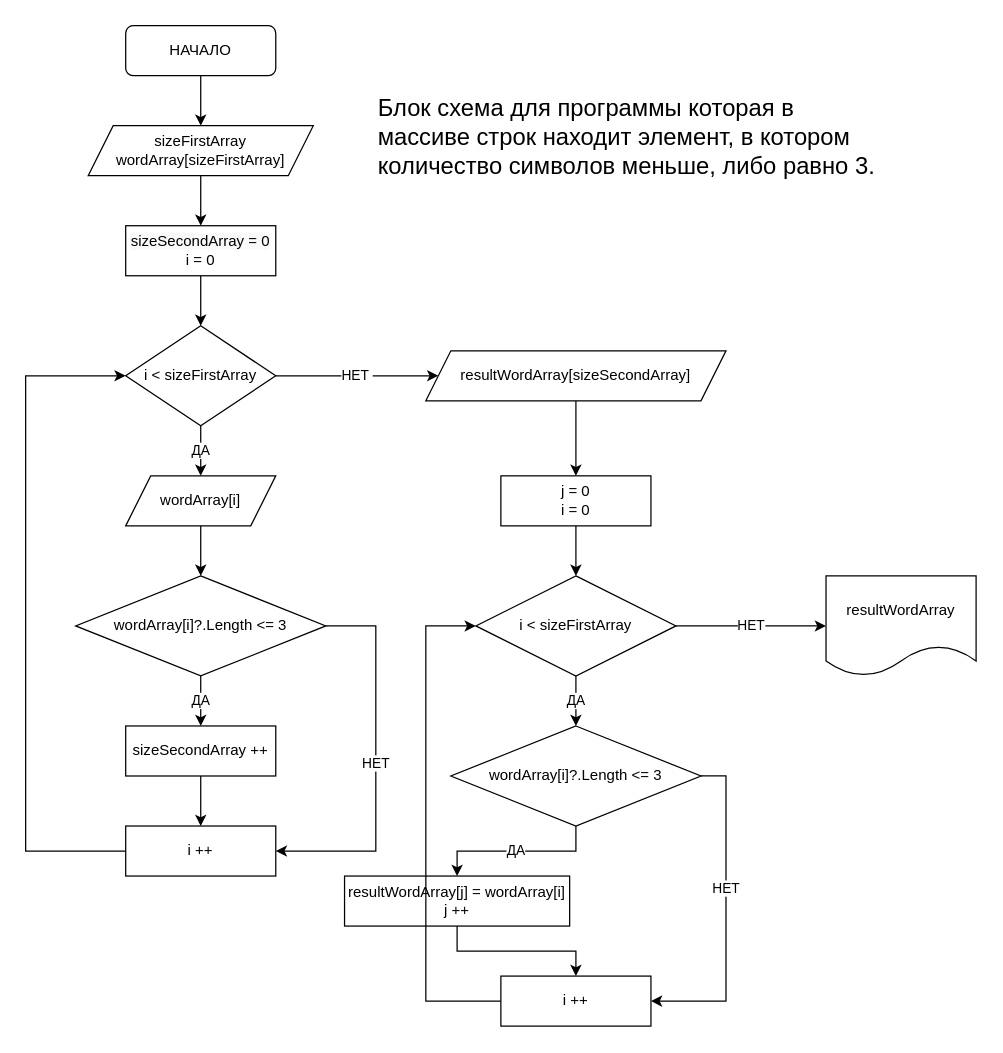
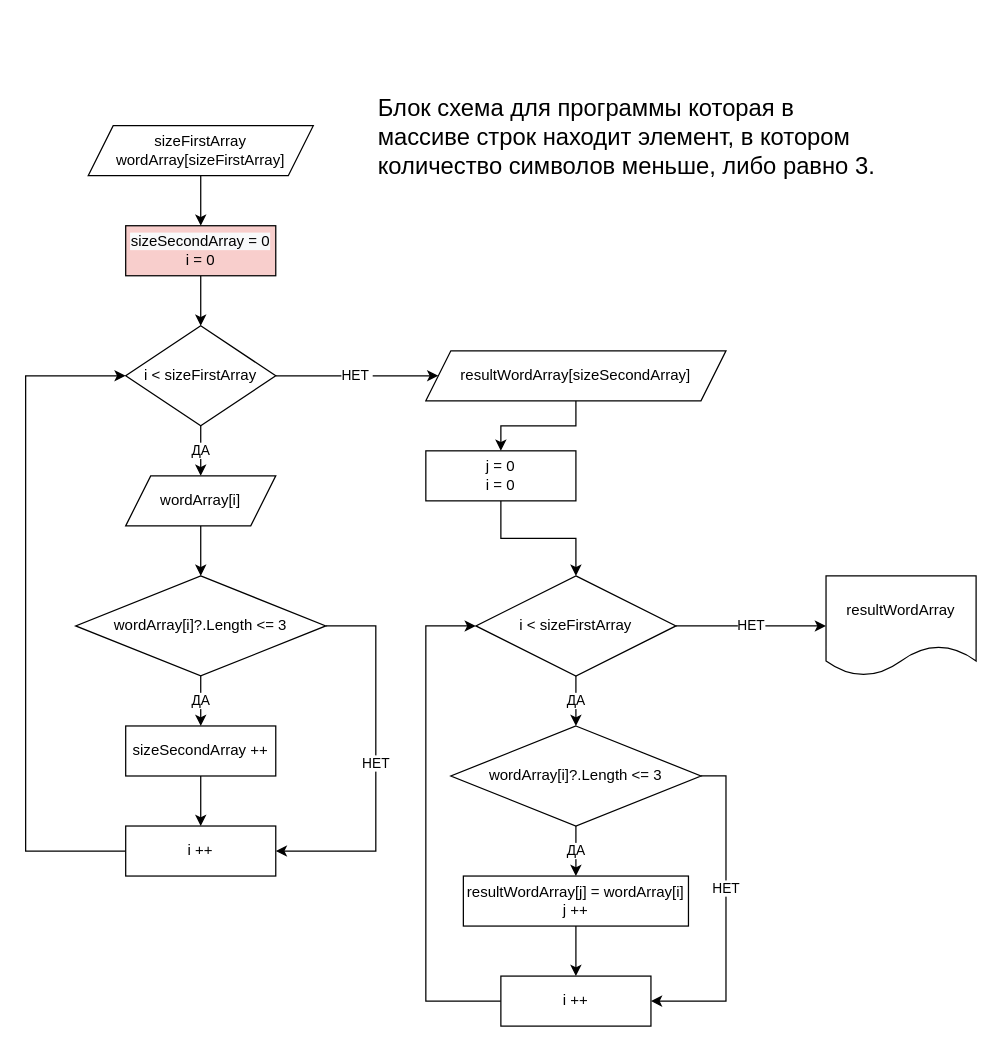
- <mxCell id="3" value="НАЧАЛО" style="rounded=1;whiteSpace=wrap;html=1;" vertex="1" parent="1"><mxGeometry x="100" y="20" width="120" height="40" as="geometry" /></mxCell>
- <mxCell id="2" style="edgeStyle=orthogonalEdgeStyle;rounded=0;orthogonalLoop=1;jettySize=auto;html=1;exitX=0.5;exitY=1;exitDx=0;exitDy=0;entryX=0.5;entryY=0;entryDx=0;entryDy=0;" edge="1" parent="1" source="3" target="7"><mxGeometry relative="1" as="geometry" /></mxCell>
- <mxCell id="5" value="&lt;span style=&quot;color: rgb(0, 0, 0); font-family: Helvetica; font-size: 12px; font-style: normal; font-variant-ligatures: normal; font-variant-caps: normal; font-weight: 400; letter-spacing: normal; orphans: 2; text-align: center; text-indent: 0px; text-transform: none; widows: 2; word-spacing: 0px; -webkit-text-stroke-width: 0px; background-color: rgb(248, 249, 250); text-decoration-thickness: initial; text-decoration-style: initial; text-decoration-color: initial; float: none; display: inline !important;&quot;&gt;sizeSecondArray = 0&lt;/span&gt;&lt;br&gt;i = 0" style="rounded=0;whiteSpace=wrap;html=1;" vertex="1" parent="1"><mxGeometry x="100" y="180" width="120" height="40" as="geometry" /></mxCell>
+ <mxCell id="5" value="&lt;span style=&quot;color: rgb(0, 0, 0); font-family: Helvetica; font-size: 12px; font-style: normal; font-variant-ligatures: normal; font-variant-caps: normal; font-weight: 400; letter-spacing: normal; orphans: 2; text-align: center; text-indent: 0px; text-transform: none; widows: 2; word-spacing: 0px; -webkit-text-stroke-width: 0px; background-color: rgb(248, 249, 250); text-decoration-thickness: initial; text-decoration-style: initial; text-decoration-color: initial; float: none; display: inline !important;&quot;&gt;sizeSecondArray = 0&lt;/span&gt;&lt;br&gt;i = 0" style="rounded=0;whiteSpace=wrap;html=1;fillColor=#f8cecc;" vertex="1" parent="1"><mxGeometry x="100" y="180" width="120" height="40" as="geometry" /></mxCell>
- <mxCell id="23" value="j = 0&lt;br&gt;i = 0" style="rounded=0;whiteSpace=wrap;html=1;" vertex="1" parent="1"><mxGeometry x="400" y="380" width="120" height="40" as="geometry" /></mxCell>
+ <mxCell id="23" value="j = 0&lt;br&gt;i = 0" style="rounded=0;whiteSpace=wrap;html=1;" vertex="1" parent="1"><mxGeometry x="340" y="360" width="120" height="40" as="geometry" /></mxCell>
- <mxCell id="31" value="resultWordArray[j] = wordArray[i]&lt;br&gt;j ++" style="rounded=0;whiteSpace=wrap;html=1;" vertex="1" parent="1"><mxGeometry x="275" y="700" width="180" height="40" as="geometry" /></mxCell>
+ <mxCell id="31" value="resultWordArray[j] = wordArray[i]&lt;br&gt;j ++" style="rounded=0;whiteSpace=wrap;html=1;" vertex="1" parent="1"><mxGeometry x="370" y="700" width="180" height="40" as="geometry" /></mxCell>
